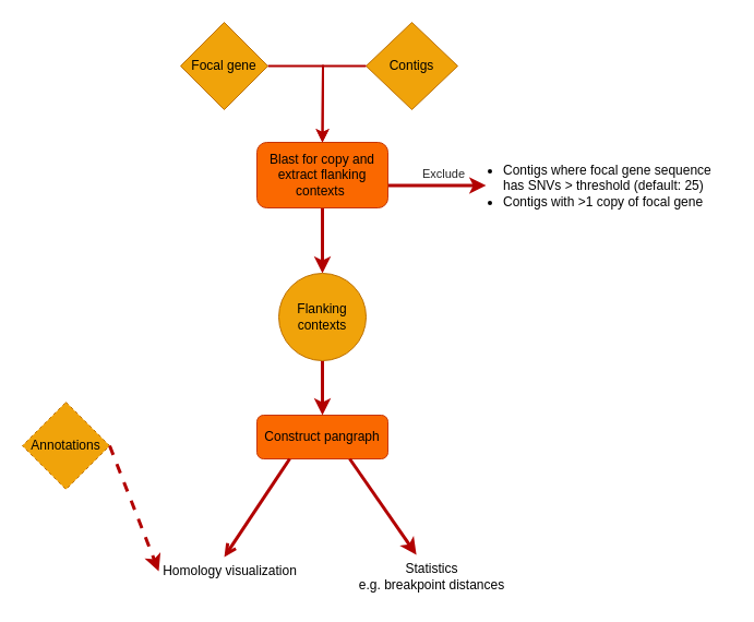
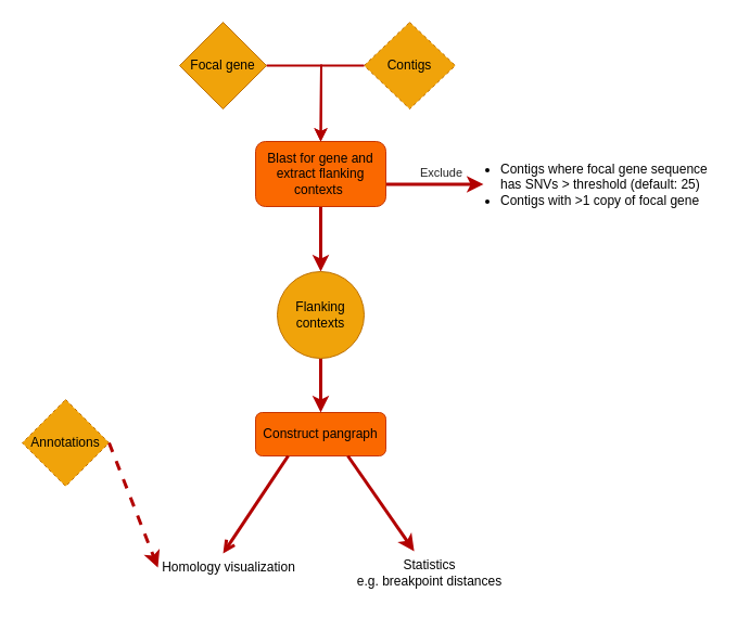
- <mxCell id="7" value="Contigs" style="rhombus;whiteSpace=wrap;html=1;fillColor=#f0a30a;fontColor=#000000;strokeColor=#BD7000;" vertex="1" parent="1"><mxGeometry x="335" y="20" width="84" height="80" as="geometry" /></mxCell>
+ <mxCell id="7" value="Contigs" style="rhombus;whiteSpace=wrap;html=1;fillColor=#f0a30a;fontColor=#000000;strokeColor=#BD7000;dashed=1;" vertex="1" parent="1"><mxGeometry x="335" y="20" width="84" height="80" as="geometry" /></mxCell>
- <mxCell id="6" value="Blast for copy and extract flanking contexts&amp;nbsp;" style="rounded=1;whiteSpace=wrap;html=1;fillColor=#fa6800;fontColor=#000000;strokeColor=#C73500;" vertex="1" parent="1"><mxGeometry x="235" y="130" width="120" height="60" as="geometry" /></mxCell>
+ <mxCell id="6" value="Blast for gene and extract flanking contexts&amp;nbsp;" style="rounded=1;whiteSpace=wrap;html=1;fillColor=#fa6800;fontColor=#000000;strokeColor=#C73500;" vertex="1" parent="1"><mxGeometry x="235" y="130" width="120" height="60" as="geometry" /></mxCell>
